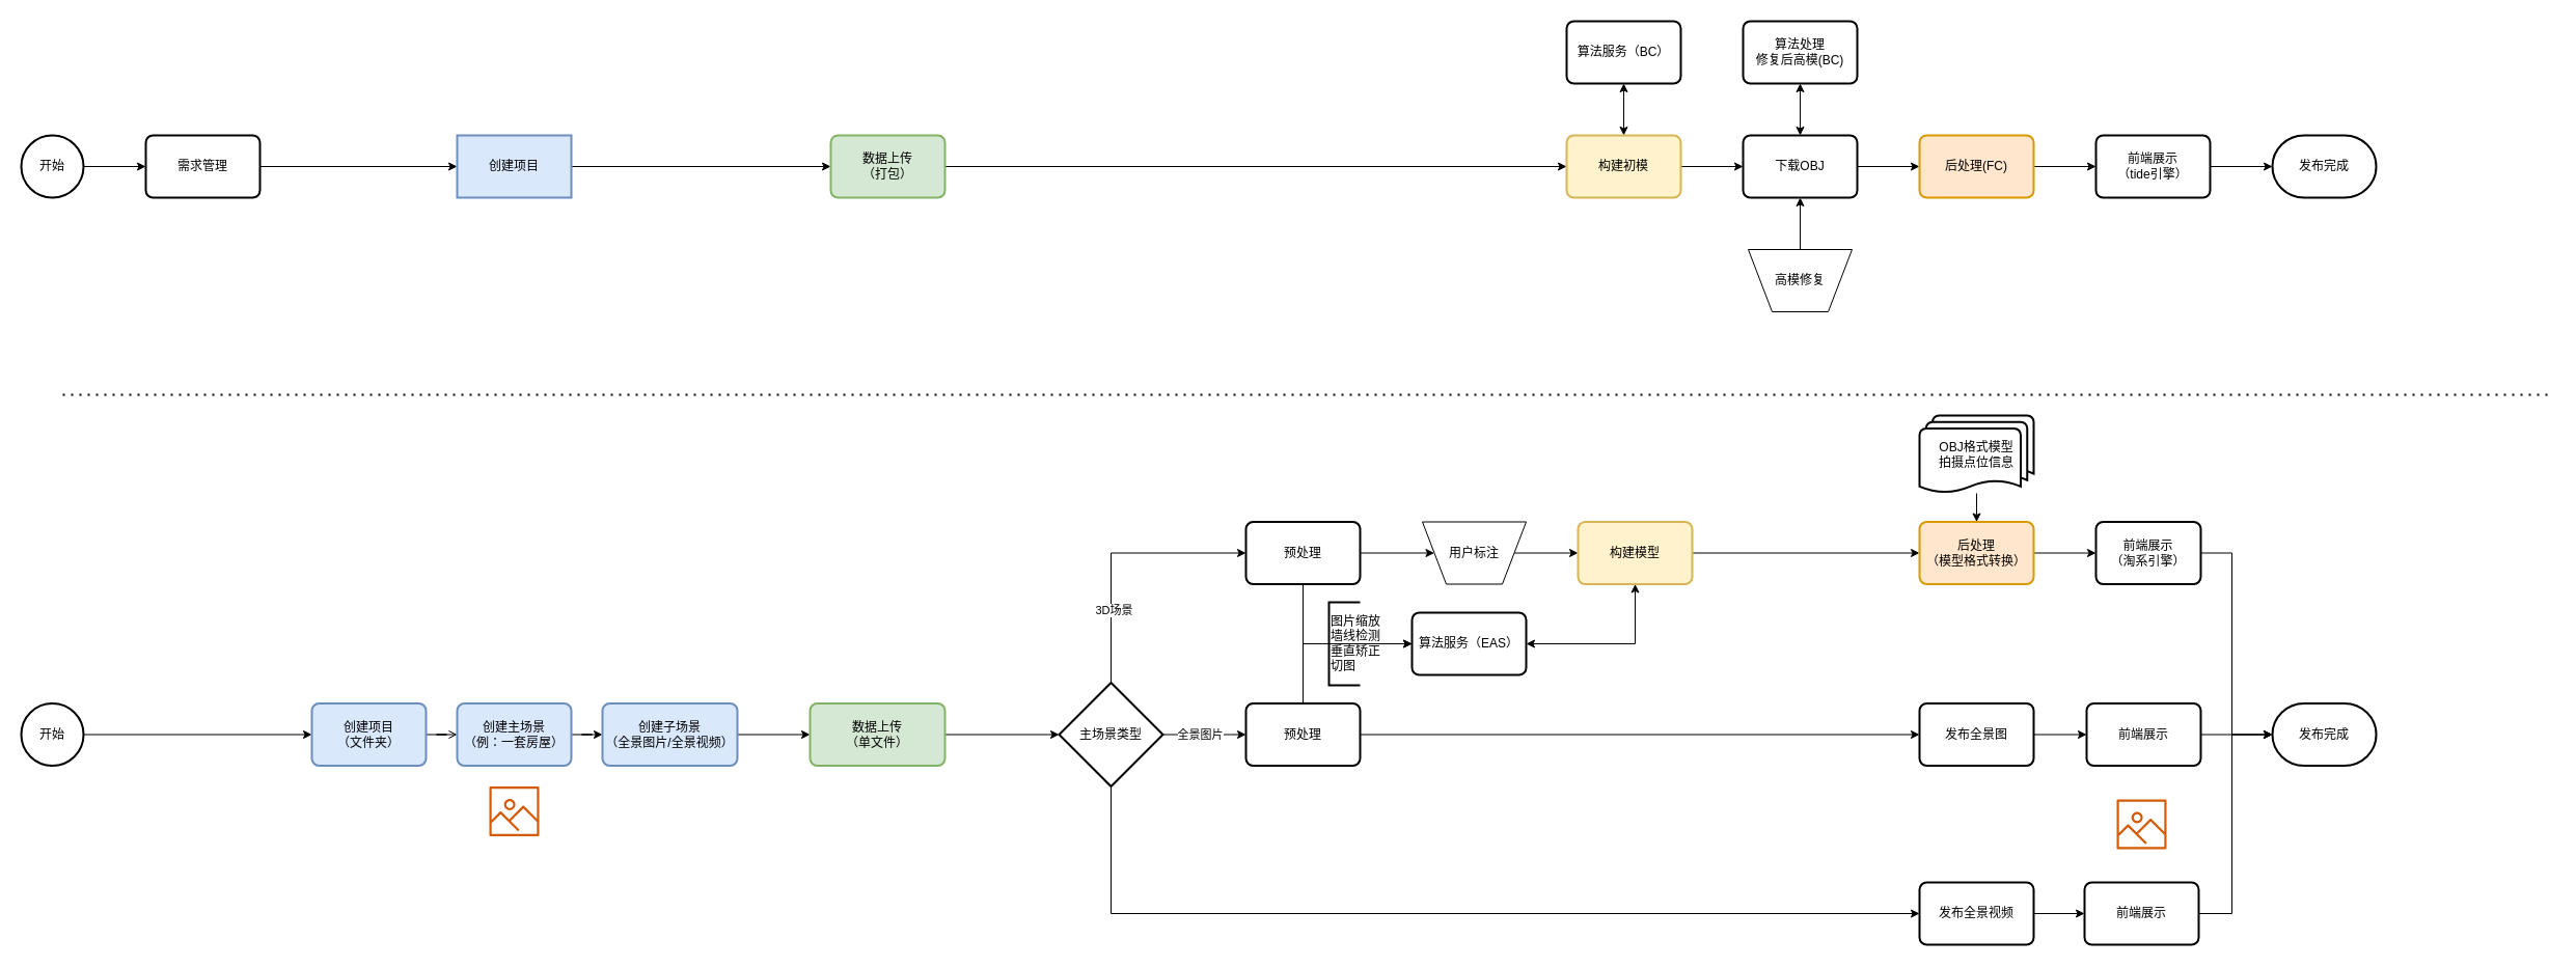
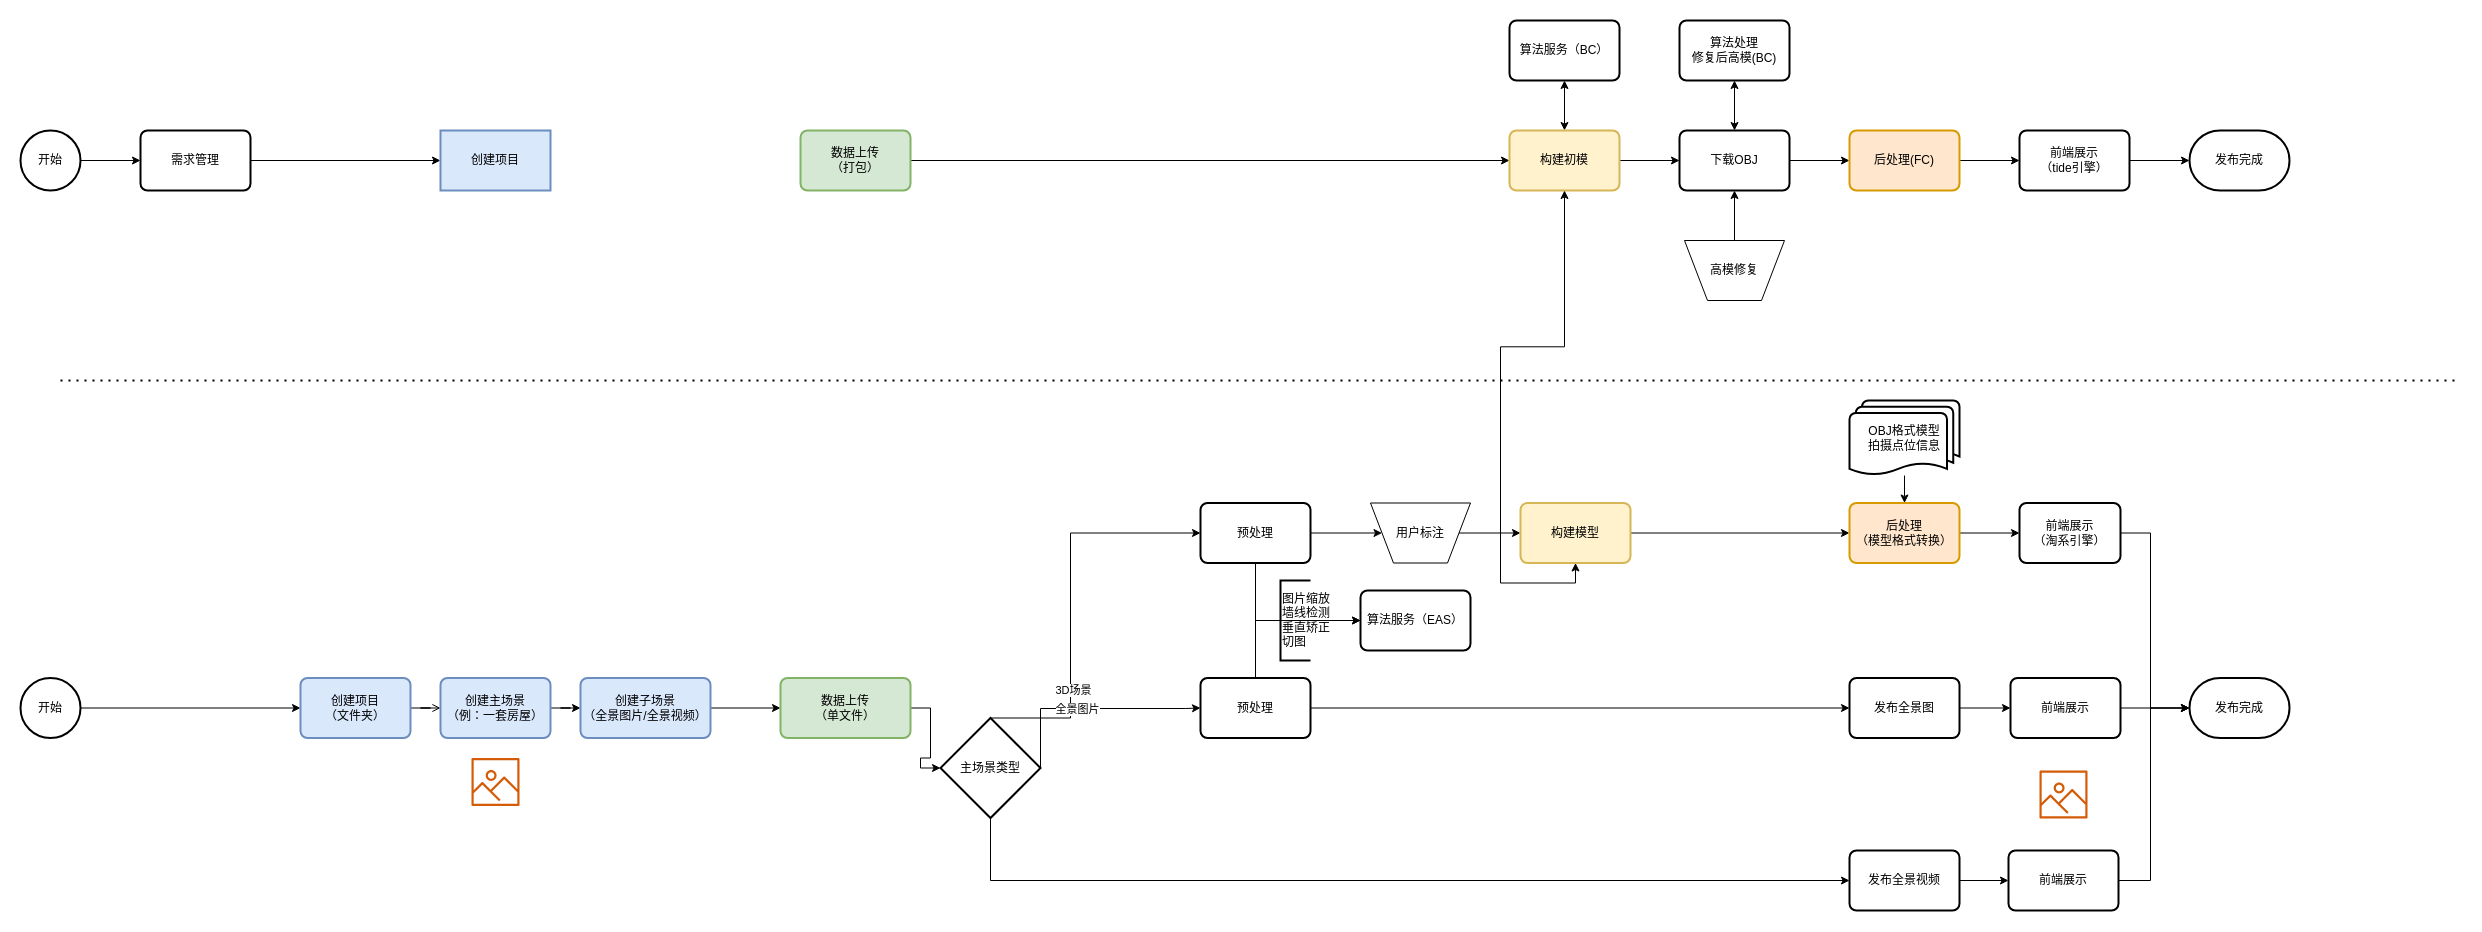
- <mxCell id="6" value="" style="edgeStyle=orthogonalEdgeStyle;rounded=0;orthogonalLoop=1;jettySize=auto;html=1;" edge="1" parent="1" source="7" target="9"><mxGeometry relative="1" as="geometry" /></mxCell>
- <mxCell id="37" value="" style="edgeStyle=orthogonalEdgeStyle;rounded=0;orthogonalLoop=1;jettySize=auto;html=1;startArrow=classic;startFill=1;endArrow=classic;endFill=1;entryX=1;entryY=0.5;entryDx=0;entryDy=0;exitX=0.5;exitY=1;exitDx=0;exitDy=0;" edge="1" parent="1" source="38" target="57"><mxGeometry relative="1" as="geometry" /></mxCell>
+ <mxCell id="37" value="" style="edgeStyle=orthogonalEdgeStyle;rounded=0;orthogonalLoop=1;jettySize=auto;html=1;startArrow=classic;startFill=1;endArrow=classic;endFill=1;exitX=0.5;exitY=1;exitDx=0;exitDy=0;" edge="1" parent="1" source="38" target="12"><mxGeometry relative="1" as="geometry" /></mxCell>
- <mxCell id="48" value="主场景类型" style="strokeWidth=2;html=1;shape=mxgraph.flowchart.decision;whiteSpace=wrap;" vertex="1" parent="1"><mxGeometry x="1020" y="657.5" width="100" height="100" as="geometry" /></mxCell>
+ <mxCell id="48" value="主场景类型" style="strokeWidth=2;html=1;shape=mxgraph.flowchart.decision;whiteSpace=wrap;" vertex="1" parent="1"><mxGeometry x="940" y="717.5" width="100" height="100" as="geometry" /></mxCell>
